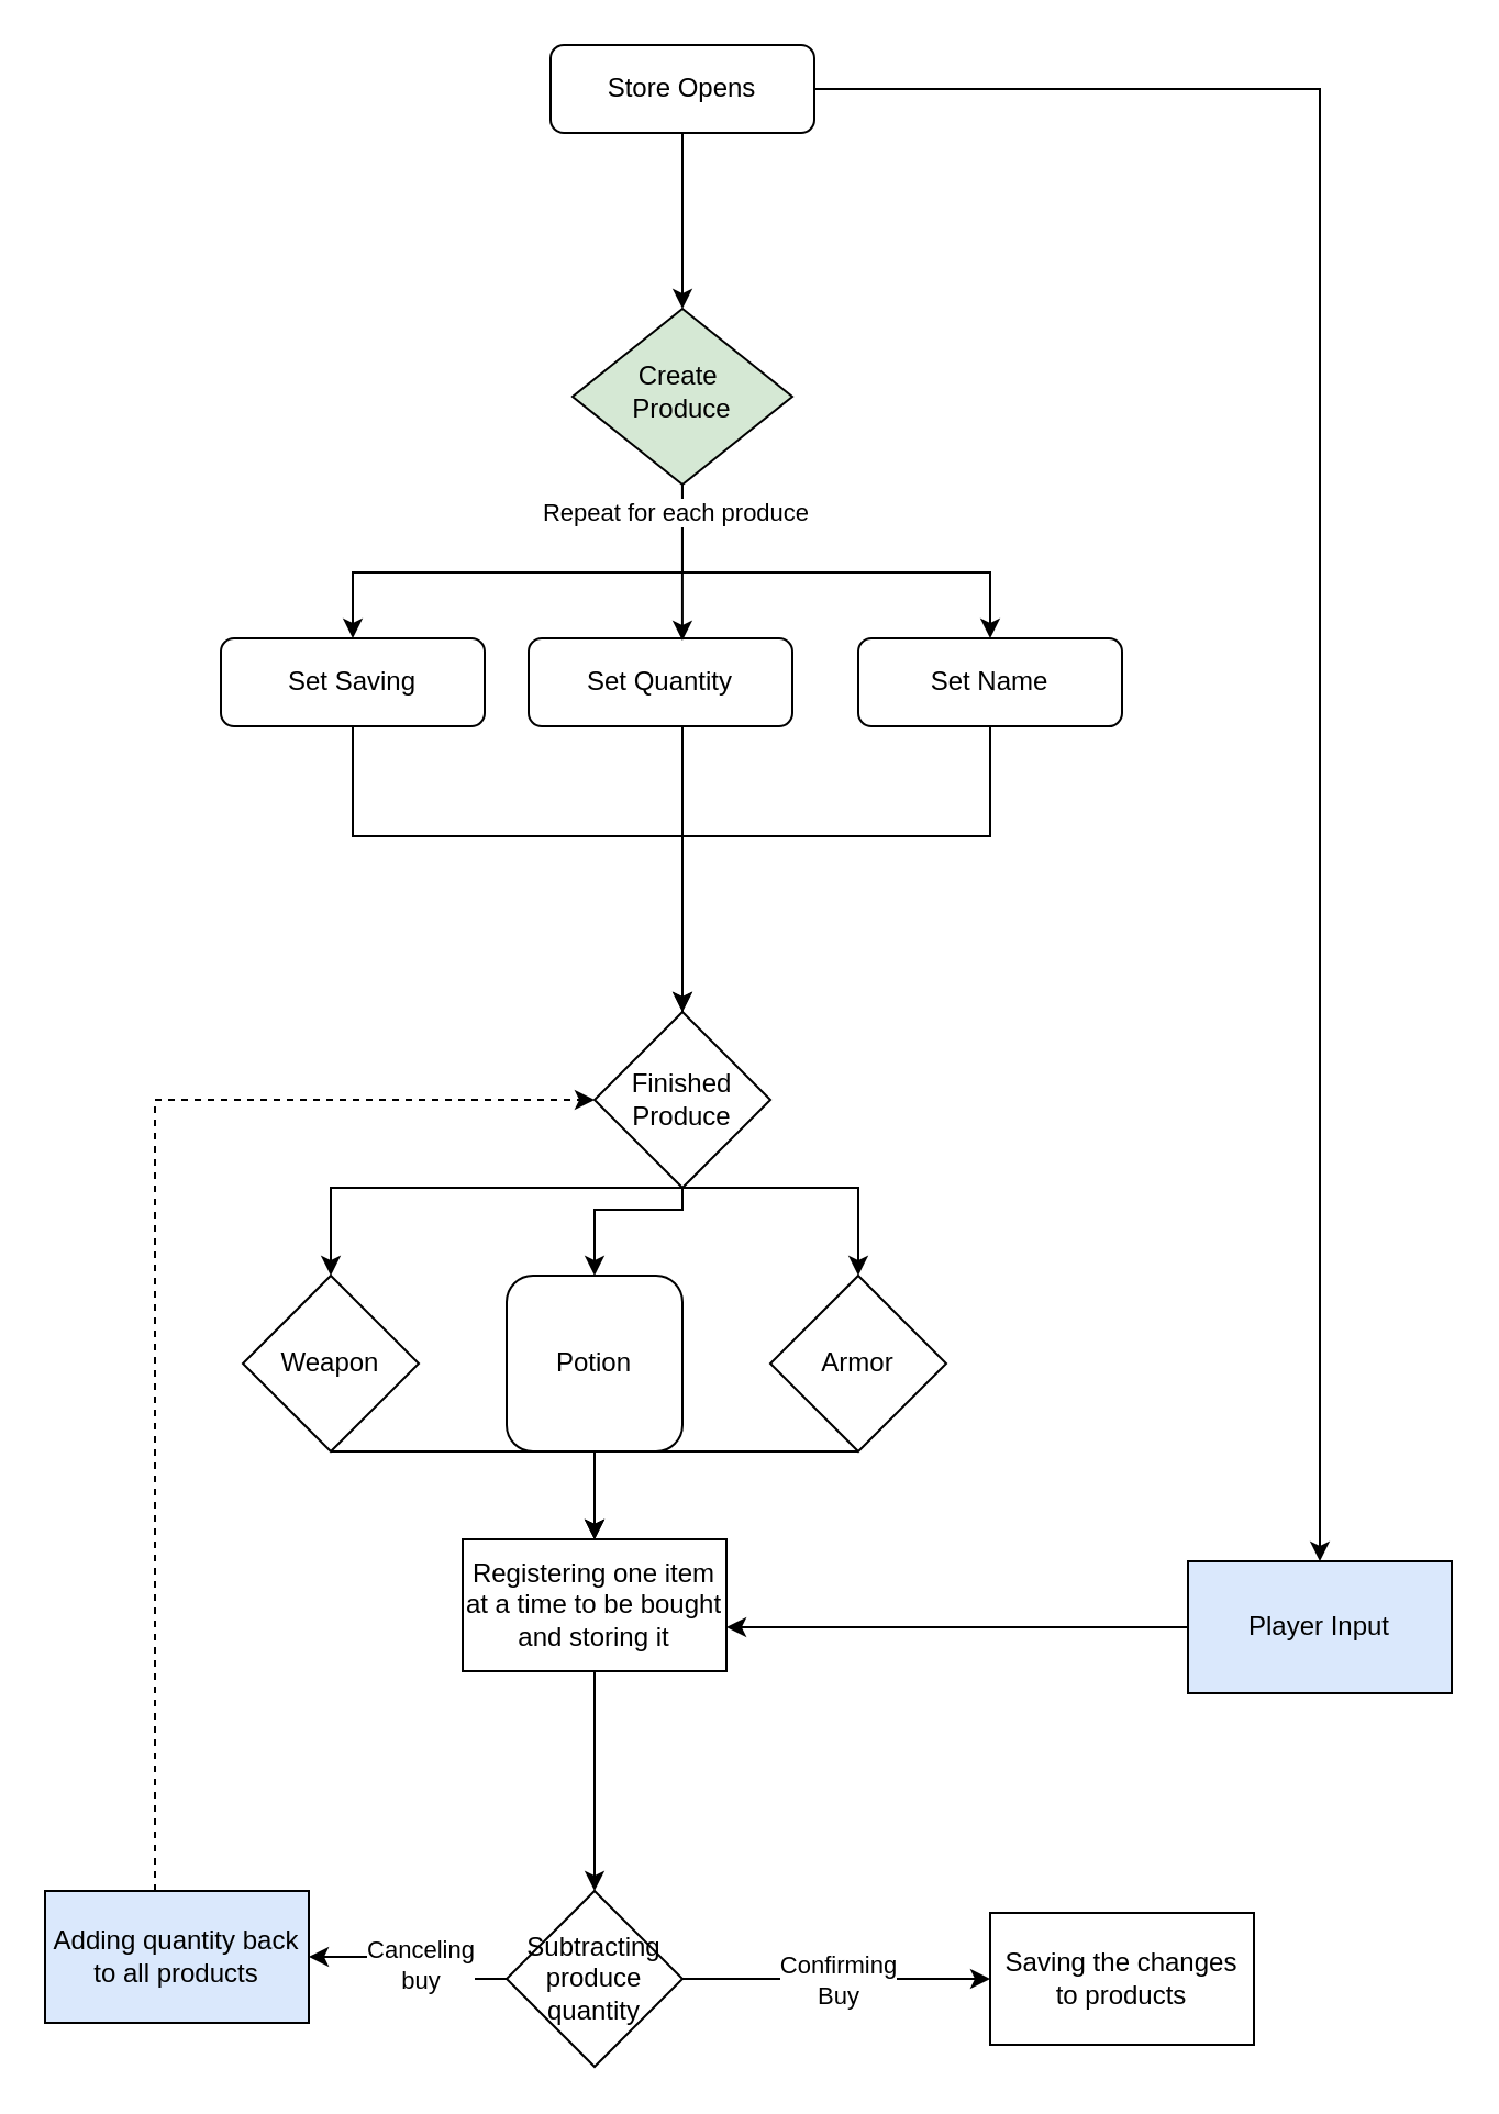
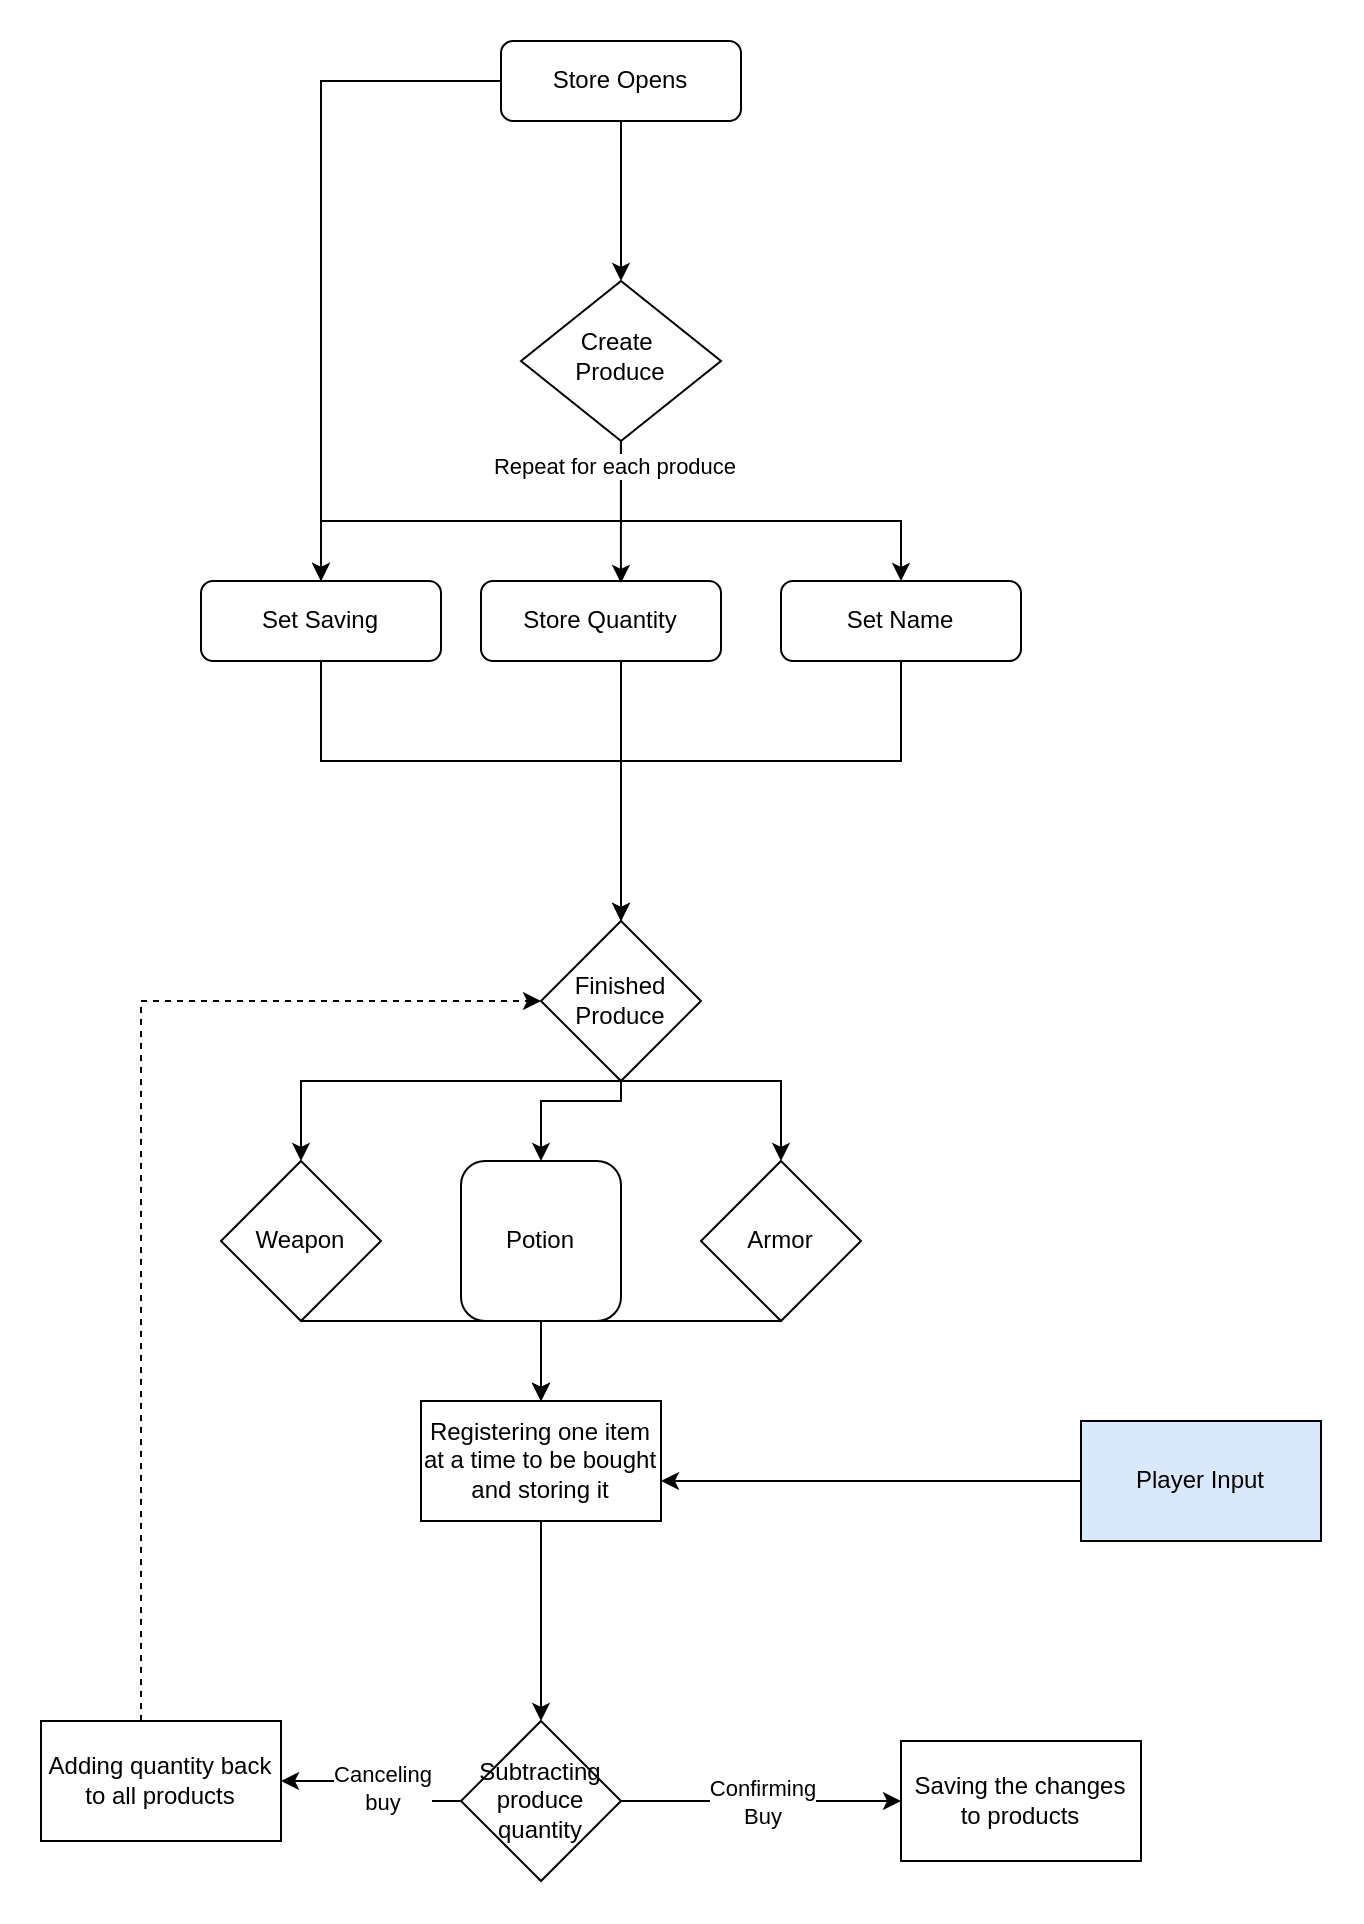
- <mxCell id="7" value="Create&amp;nbsp;&lt;div&gt;Produce&lt;/div&gt;" style="rhombus;whiteSpace=wrap;html=1;shadow=0;fontFamily=Helvetica;fontSize=12;align=center;strokeWidth=1;spacing=6;spacingTop=-4;fillColor=#d5e8d4;" parent="1" vertex="1"><mxGeometry x="260" y="140" width="100" height="80" as="geometry" /></mxCell>
+ <mxCell id="7" value="Create&amp;nbsp;&lt;div&gt;Produce&lt;/div&gt;" style="rhombus;whiteSpace=wrap;html=1;shadow=0;fontFamily=Helvetica;fontSize=12;align=center;strokeWidth=1;spacing=6;spacingTop=-4;" parent="1" vertex="1"><mxGeometry x="260" y="140" width="100" height="80" as="geometry" /></mxCell>
- <mxCell id="3" style="edgeStyle=orthogonalEdgeStyle;rounded=0;orthogonalLoop=1;jettySize=auto;html=1;" edge="1" parent="1" source="4" target="27"><mxGeometry relative="1" as="geometry" /></mxCell>
+ <mxCell id="3" style="edgeStyle=orthogonalEdgeStyle;rounded=0;orthogonalLoop=1;jettySize=auto;html=1;" edge="1" parent="1" source="4" target="13"><mxGeometry relative="1" as="geometry" /></mxCell>
- <mxCell id="11" value="Set Quantity" style="rounded=1;whiteSpace=wrap;html=1;fontSize=12;glass=0;strokeWidth=1;shadow=0;" parent="1" vertex="1"><mxGeometry x="240" y="290" width="120" height="40" as="geometry" /></mxCell>
+ <mxCell id="11" value="Store Quantity" style="rounded=1;whiteSpace=wrap;html=1;fontSize=12;glass=0;strokeWidth=1;shadow=0;" parent="1" vertex="1"><mxGeometry x="240" y="290" width="120" height="40" as="geometry" /></mxCell>
- <mxCell id="32" value="Adding quantity back to all products" style="rounded=0;whiteSpace=wrap;html=1;fillColor=#dae8fc;" vertex="1" parent="1"><mxGeometry x="20" y="860" width="120" height="60" as="geometry" /></mxCell>
+ <mxCell id="32" value="Adding quantity back to all products" style="rounded=0;whiteSpace=wrap;html=1;" vertex="1" parent="1"><mxGeometry x="20" y="860" width="120" height="60" as="geometry" /></mxCell>
